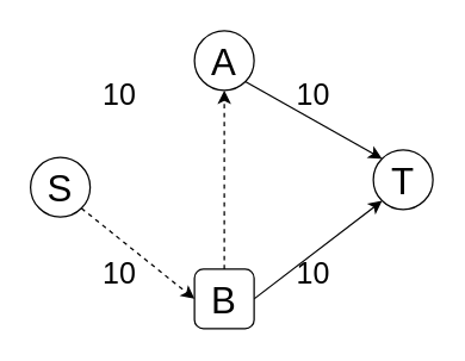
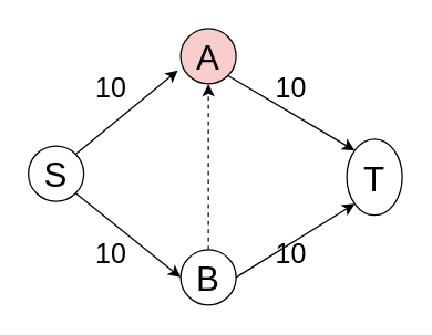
- <mxCell id="4" value="&lt;font style=&quot;font-size: 25px;&quot;&gt;A&lt;/font&gt;" style="ellipse;whiteSpace=wrap;html=1;aspect=fixed;" vertex="1" parent="1"><mxGeometry x="130" y="20" width="40" height="40" as="geometry" /></mxCell>
+ <mxCell id="4" value="&lt;font style=&quot;font-size: 25px;&quot;&gt;A&lt;/font&gt;" style="ellipse;whiteSpace=wrap;html=1;aspect=fixed;fillColor=#f8cecc;" vertex="1" parent="1"><mxGeometry x="130" y="20" width="40" height="40" as="geometry" /></mxCell>
+ <mxCell id="9" value="" style="endArrow=classic;html=1;rounded=0;fontSize=25;exitX=1;exitY=0;exitDx=0;exitDy=0;entryX=-0.05;entryY=0.755;entryDx=0;entryDy=0;entryPerimeter=0;" edge="1" parent="1" source="2" target="4"><mxGeometry width="50" height="50" relative="1" as="geometry"><mxPoint x="410" y="290" as="sourcePoint" /><mxPoint x="460" y="240" as="targetPoint" /></mxGeometry></mxCell>
- <mxCell id="8" value="&lt;font style=&quot;font-size: 25px;&quot;&gt;T&lt;/font&gt;" style="ellipse;whiteSpace=wrap;html=1;aspect=fixed;" vertex="1" parent="1"><mxGeometry x="250" y="100" width="40" height="40" as="geometry" /></mxCell>
+ <mxCell id="8" value="&lt;font style=&quot;font-size: 25px;&quot;&gt;T&lt;/font&gt;" style="ellipse;whiteSpace=wrap;html=1;aspect=fixed;" vertex="1" parent="1"><mxGeometry x="250" y="100" width="40" height="55" as="geometry" /></mxCell>
- <mxCell id="10" value="" style="endArrow=classic;html=1;rounded=0;fontSize=25;exitX=1;exitY=1;exitDx=0;exitDy=0;entryX=0;entryY=0.5;entryDx=0;entryDy=0;dashed=1;" edge="1" parent="1" source="2" target="7"><mxGeometry width="50" height="50" relative="1" as="geometry"><mxPoint x="410" y="290" as="sourcePoint" /><mxPoint x="460" y="240" as="targetPoint" /></mxGeometry></mxCell>
+ <mxCell id="10" value="" style="endArrow=classic;html=1;rounded=0;fontSize=25;exitX=1;exitY=1;exitDx=0;exitDy=0;entryX=0;entryY=0.5;entryDx=0;entryDy=0;" edge="1" parent="1" source="2" target="7"><mxGeometry width="50" height="50" relative="1" as="geometry"><mxPoint x="410" y="290" as="sourcePoint" /><mxPoint x="460" y="240" as="targetPoint" /></mxGeometry></mxCell>
- <mxCell id="7" value="&lt;span style=&quot;font-size: 25px;&quot;&gt;B&lt;/span&gt;" style="whiteSpace=wrap;html=1;aspect=fixed;rounded=1;" vertex="1" parent="1"><mxGeometry x="130" y="180" width="40" height="40" as="geometry" /></mxCell>
+ <mxCell id="7" value="&lt;span style=&quot;font-size: 25px;&quot;&gt;B&lt;/span&gt;" style="ellipse;whiteSpace=wrap;html=1;aspect=fixed;" vertex="1" parent="1"><mxGeometry x="130" y="180" width="40" height="40" as="geometry" /></mxCell>
